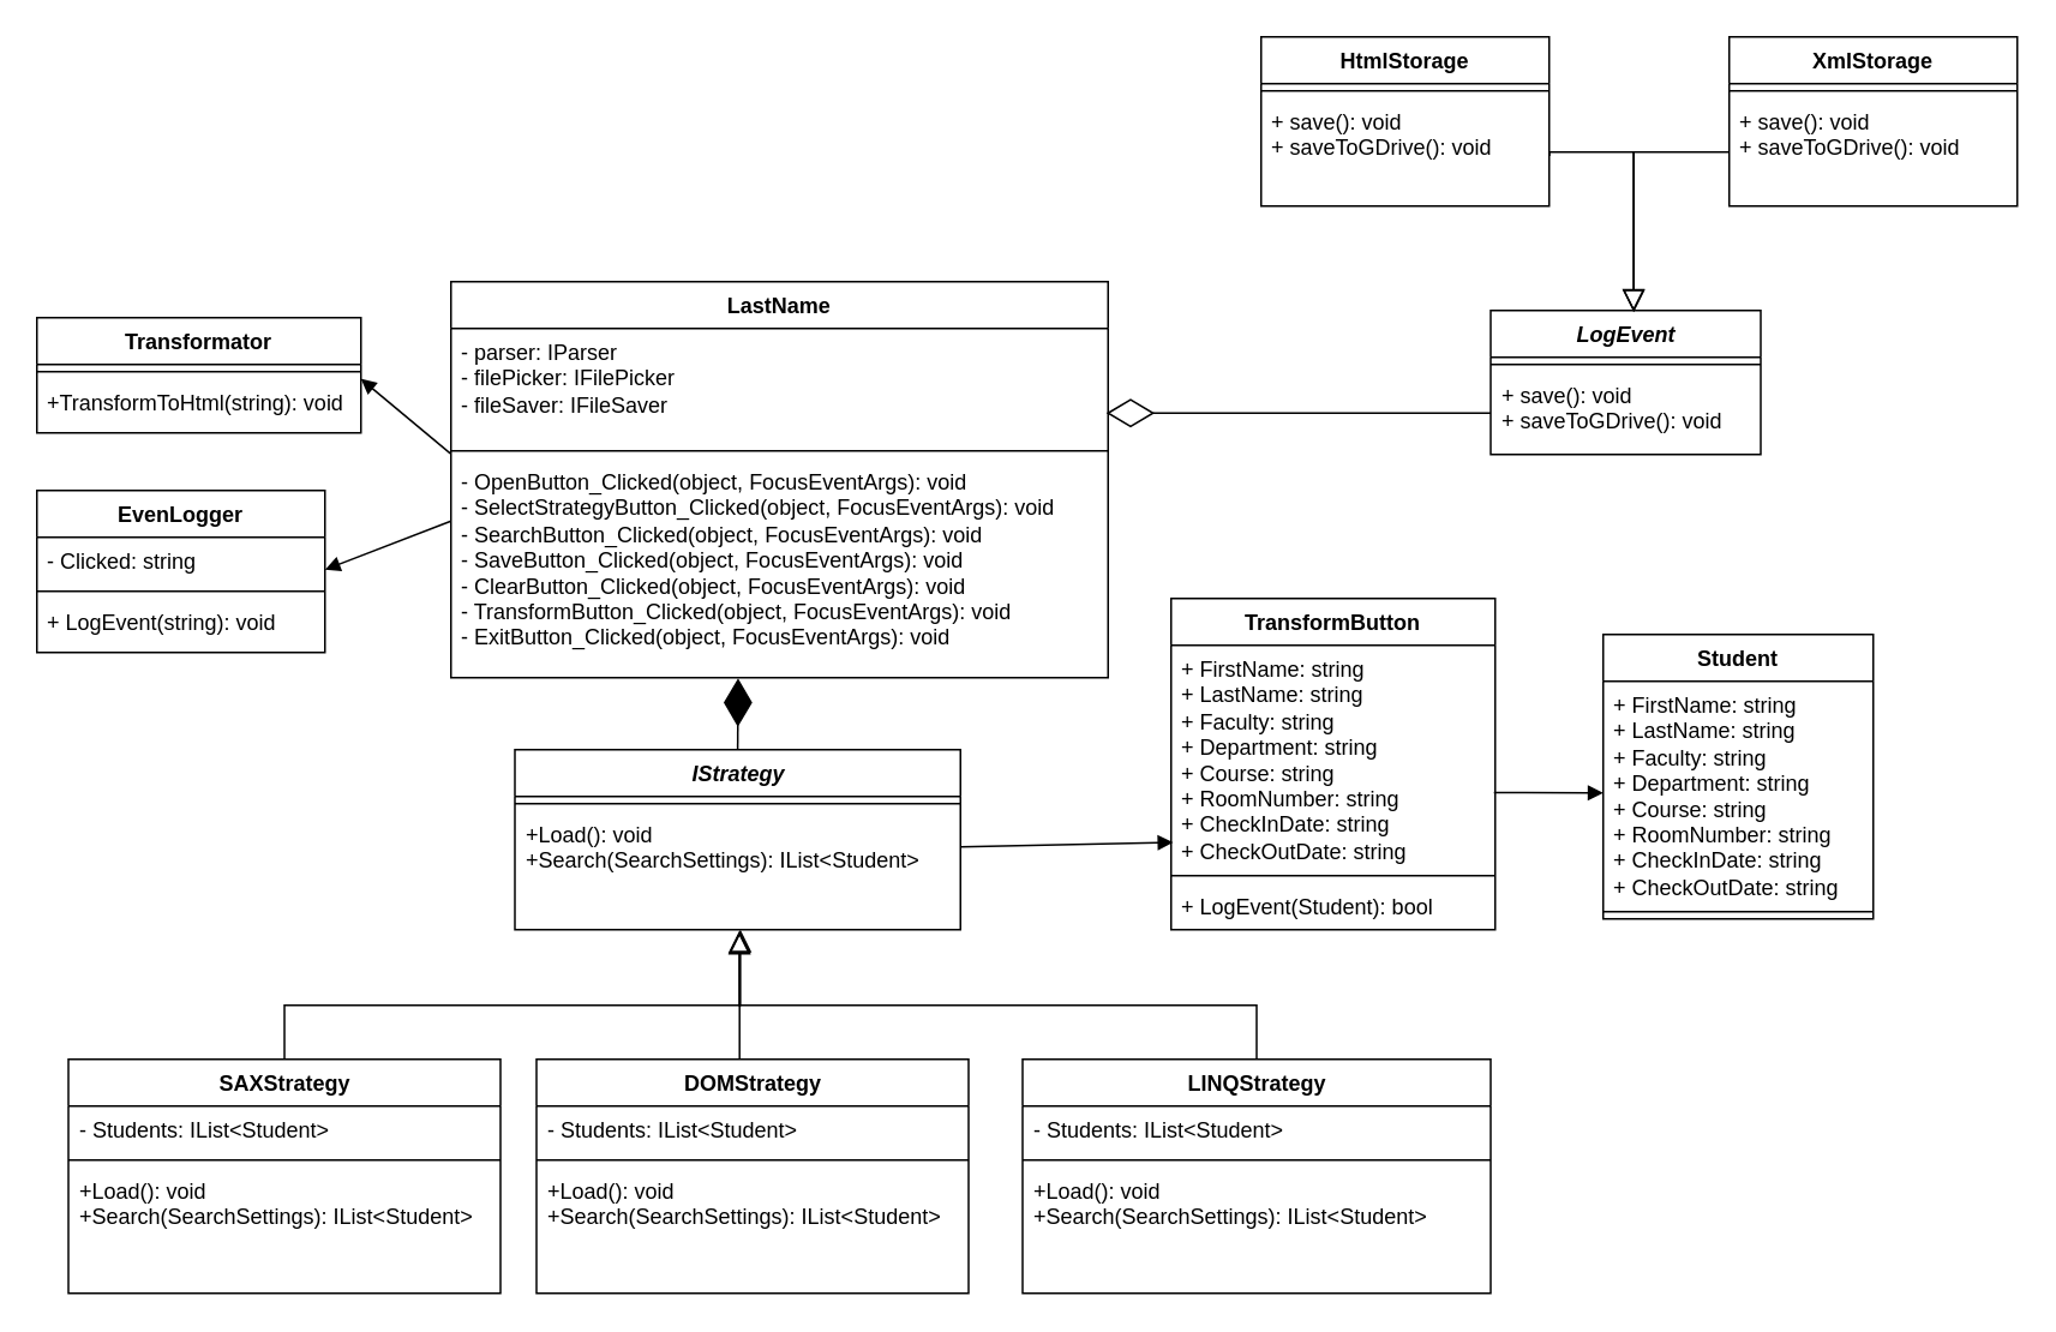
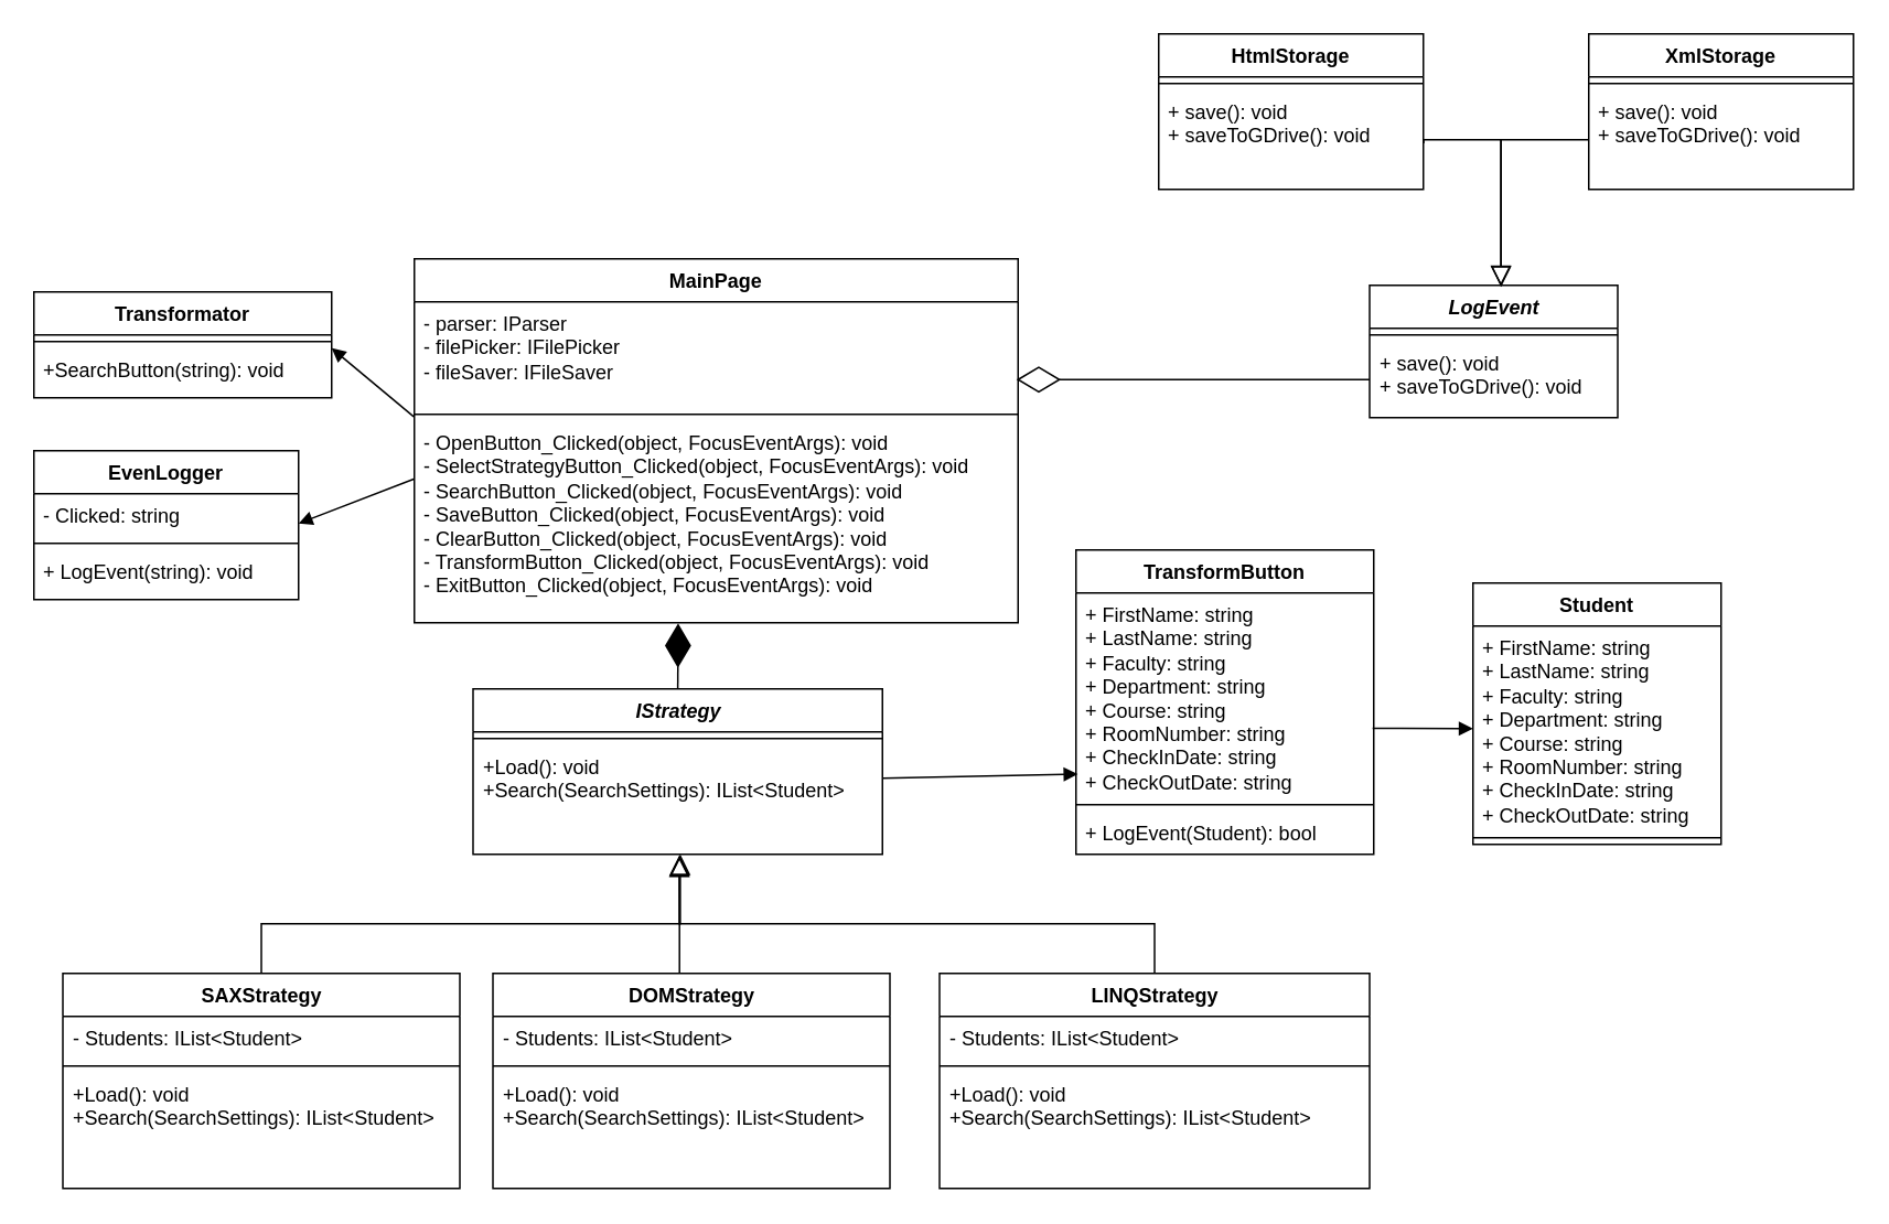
- <mxCell id="2" value="LastName" style="swimlane;fontStyle=1;align=center;verticalAlign=top;childLayout=stackLayout;horizontal=1;startSize=26;horizontalStack=0;resizeParent=1;resizeParentMax=0;resizeLast=0;collapsible=1;marginBottom=0;whiteSpace=wrap;html=1;" parent="1" vertex="1"><mxGeometry x="250" y="156" width="365" height="220" as="geometry" /></mxCell>
+ <mxCell id="2" value="MainPage" style="swimlane;fontStyle=1;align=center;verticalAlign=top;childLayout=stackLayout;horizontal=1;startSize=26;horizontalStack=0;resizeParent=1;resizeParentMax=0;resizeLast=0;collapsible=1;marginBottom=0;whiteSpace=wrap;html=1;" parent="1" vertex="1"><mxGeometry x="250" y="156" width="365" height="220" as="geometry" /></mxCell>
- <mxCell id="14" value="+TransformToHtml(string): void" style="text;strokeColor=none;fillColor=none;align=left;verticalAlign=top;spacingLeft=4;spacingRight=4;overflow=hidden;rotatable=0;points=[[0,0.5],[1,0.5]];portConstraint=eastwest;whiteSpace=wrap;html=1;" vertex="1" parent="12"><mxGeometry y="34" width="180" height="30" as="geometry" /></mxCell>
+ <mxCell id="14" value="+SearchButton(string): void" style="text;strokeColor=none;fillColor=none;align=left;verticalAlign=top;spacingLeft=4;spacingRight=4;overflow=hidden;rotatable=0;points=[[0,0.5],[1,0.5]];portConstraint=eastwest;whiteSpace=wrap;html=1;" vertex="1" parent="12"><mxGeometry y="34" width="180" height="30" as="geometry" /></mxCell>
